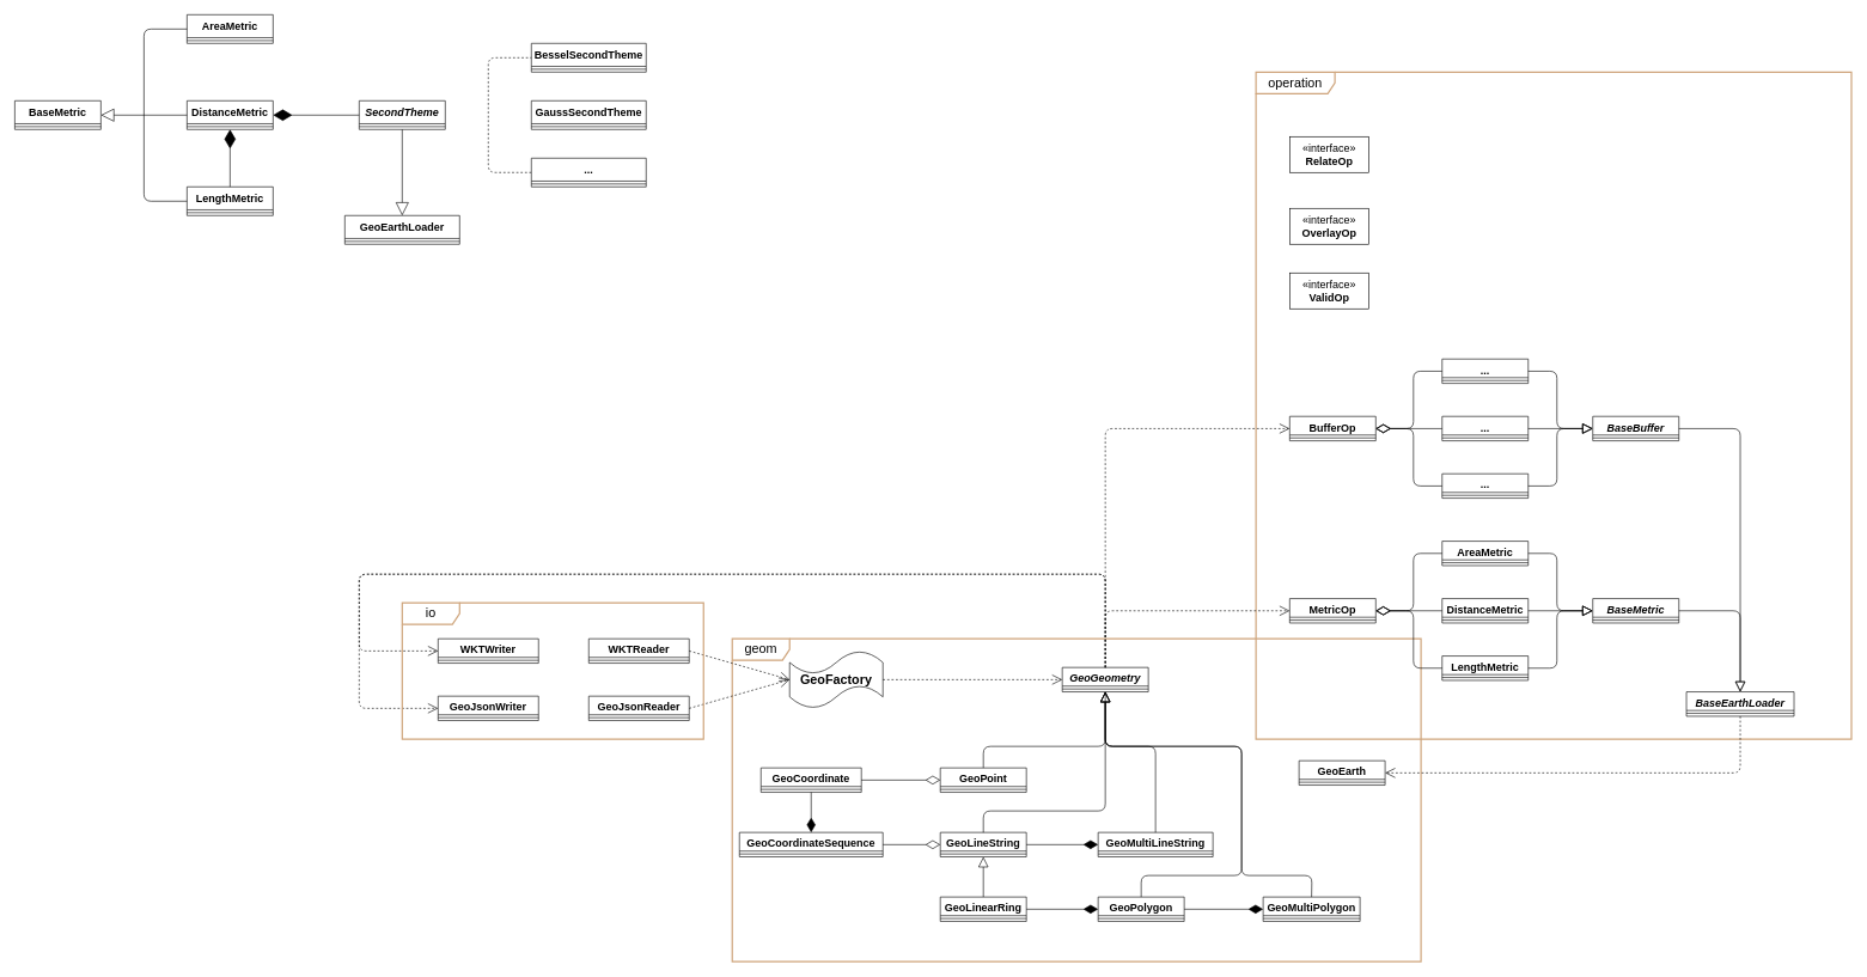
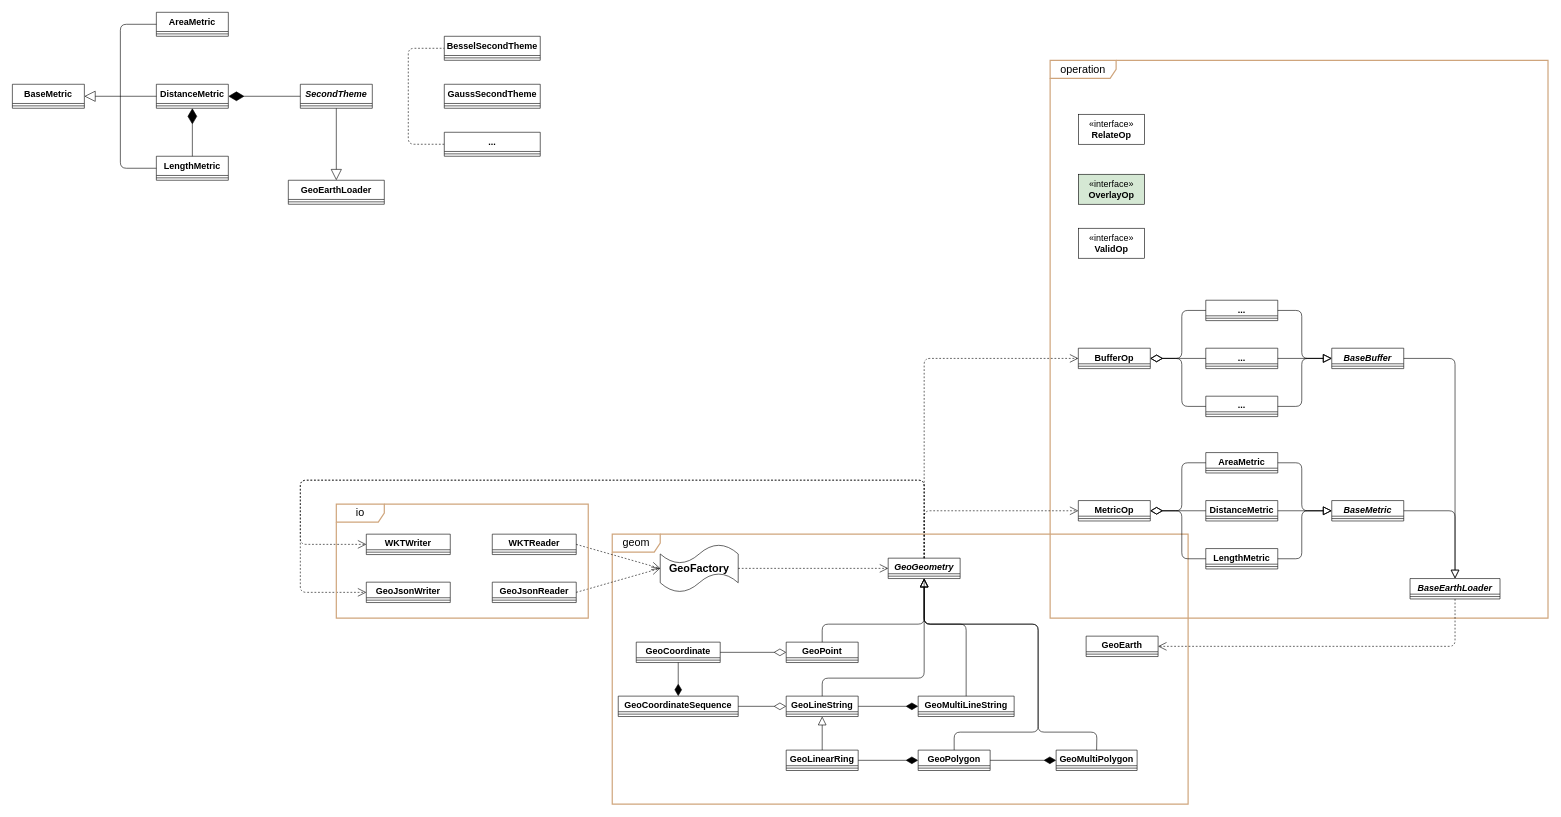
- <mxCell id="20" value="«interface»&lt;br style=&quot;font-size: 15px;&quot;&gt;&lt;b style=&quot;font-size: 15px;&quot;&gt;OverlayOp&lt;/b&gt;" style="html=1;fontSize=15;" parent="1" vertex="1"><mxGeometry x="1797" y="290" width="110" height="50" as="geometry" /></mxCell>
+ <mxCell id="20" value="«interface»&lt;br style=&quot;font-size: 15px;&quot;&gt;&lt;b style=&quot;font-size: 15px;&quot;&gt;OverlayOp&lt;/b&gt;" style="html=1;fontSize=15;fillColor=#d5e8d4;" parent="1" vertex="1"><mxGeometry x="1797" y="290" width="110" height="50" as="geometry" /></mxCell>
